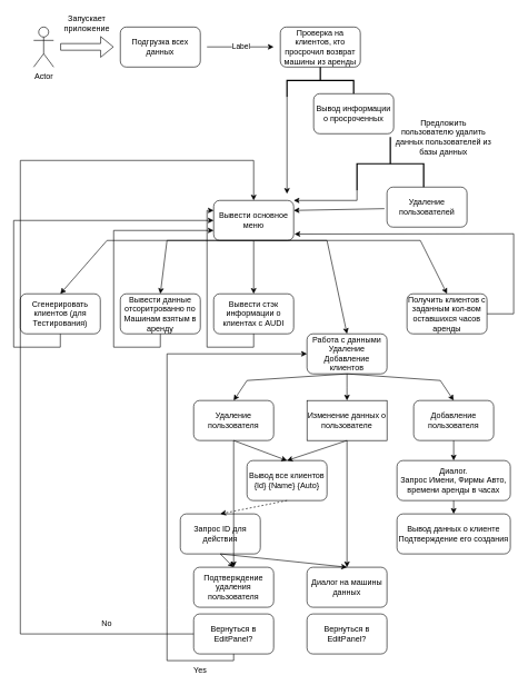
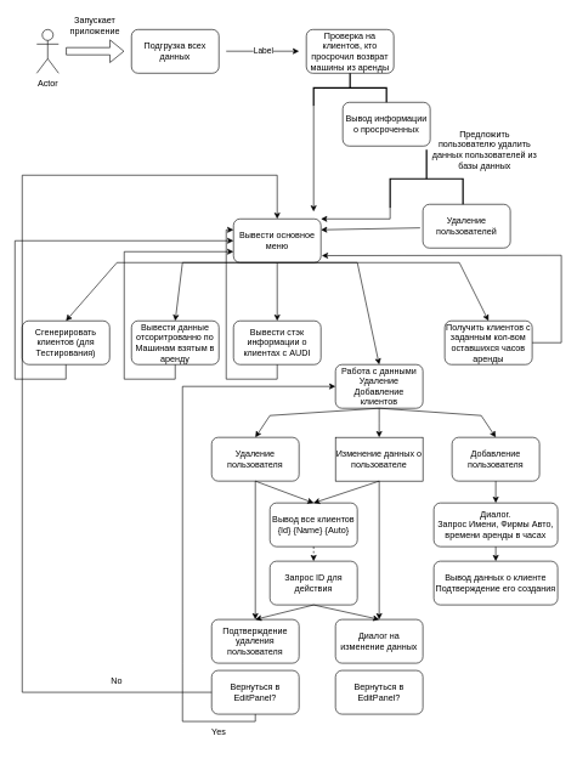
- <mxCell id="40" value="Запрос ID для действия" style="rounded=1;whiteSpace=wrap;html=1;" vertex="1" parent="1"><mxGeometry x="270" y="770" width="120" height="60" as="geometry" /></mxCell>
+ <mxCell id="40" value="Запрос ID для действия" style="rounded=1;whiteSpace=wrap;html=1;" vertex="1" parent="1"><mxGeometry x="370" y="770" width="120" height="60" as="geometry" /></mxCell>
- <mxCell id="51" value="Диалог на машины данных" style="rounded=1;whiteSpace=wrap;html=1;" vertex="1" parent="1"><mxGeometry x="460" y="850" width="120" height="60" as="geometry" /></mxCell>
+ <mxCell id="51" value="Диалог на изменение данных" style="rounded=1;whiteSpace=wrap;html=1;" vertex="1" parent="1"><mxGeometry x="460" y="850" width="120" height="60" as="geometry" /></mxCell>
